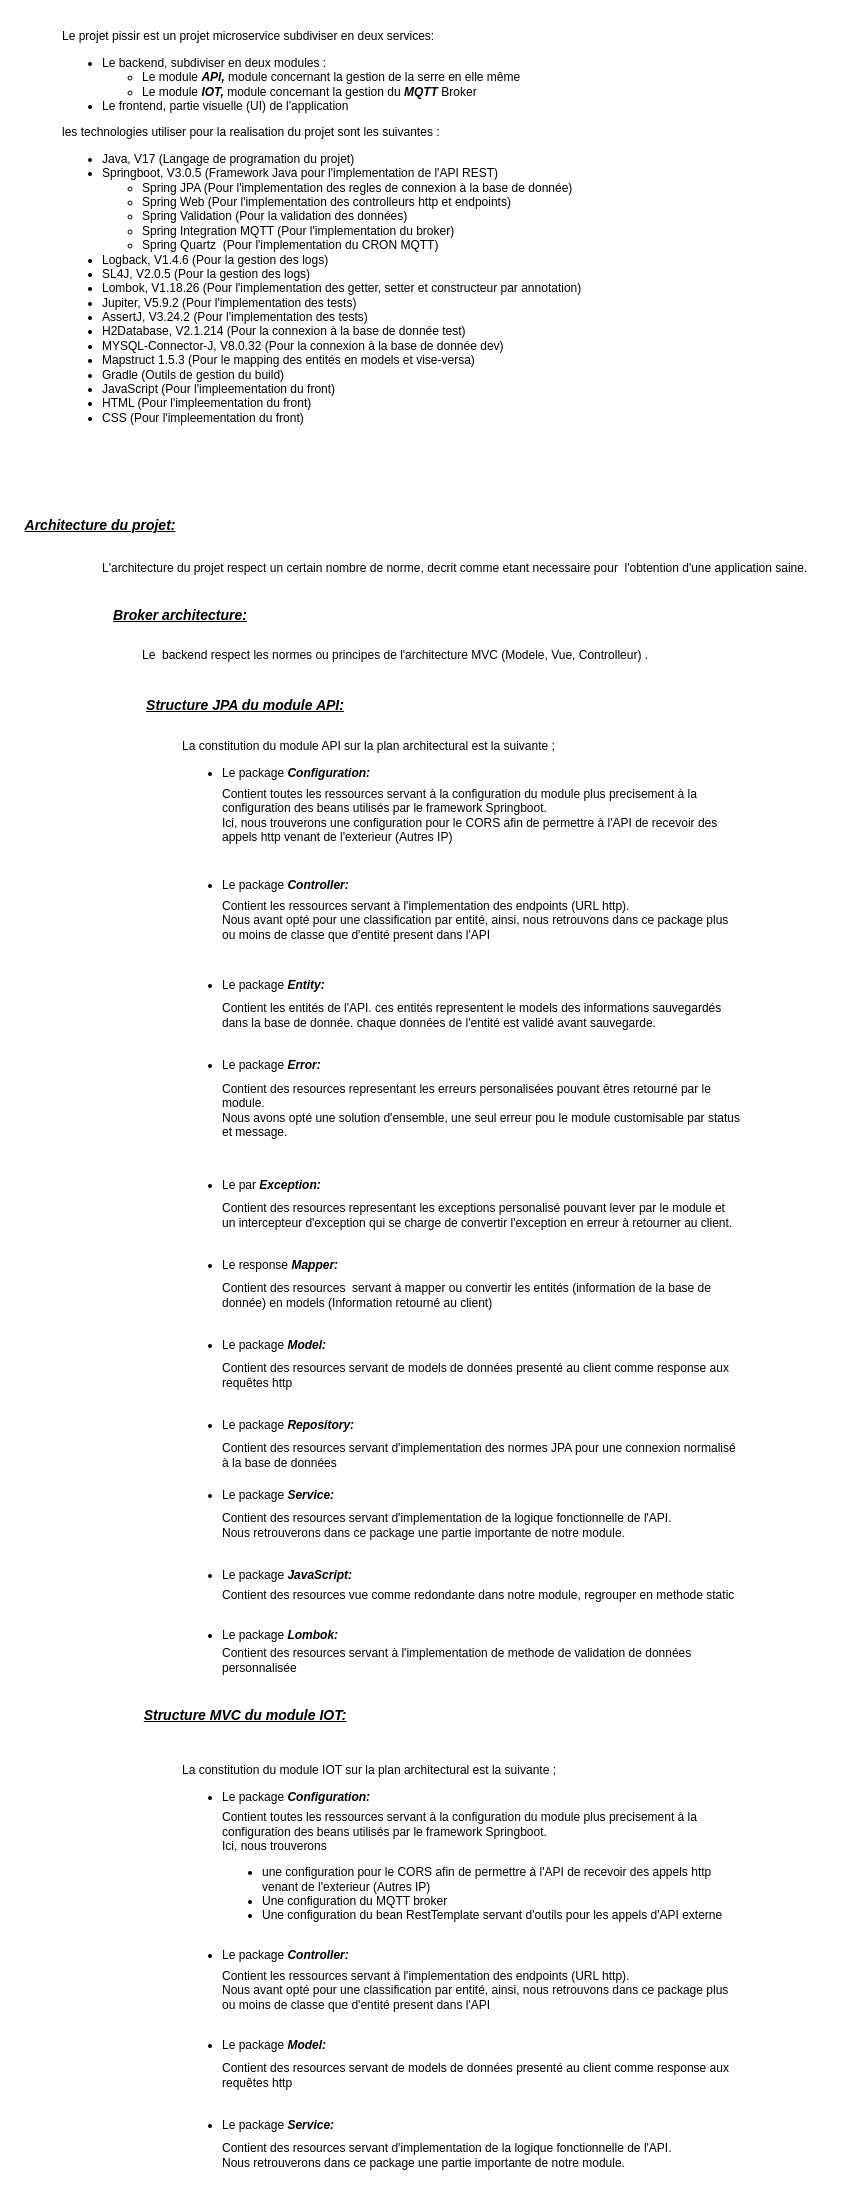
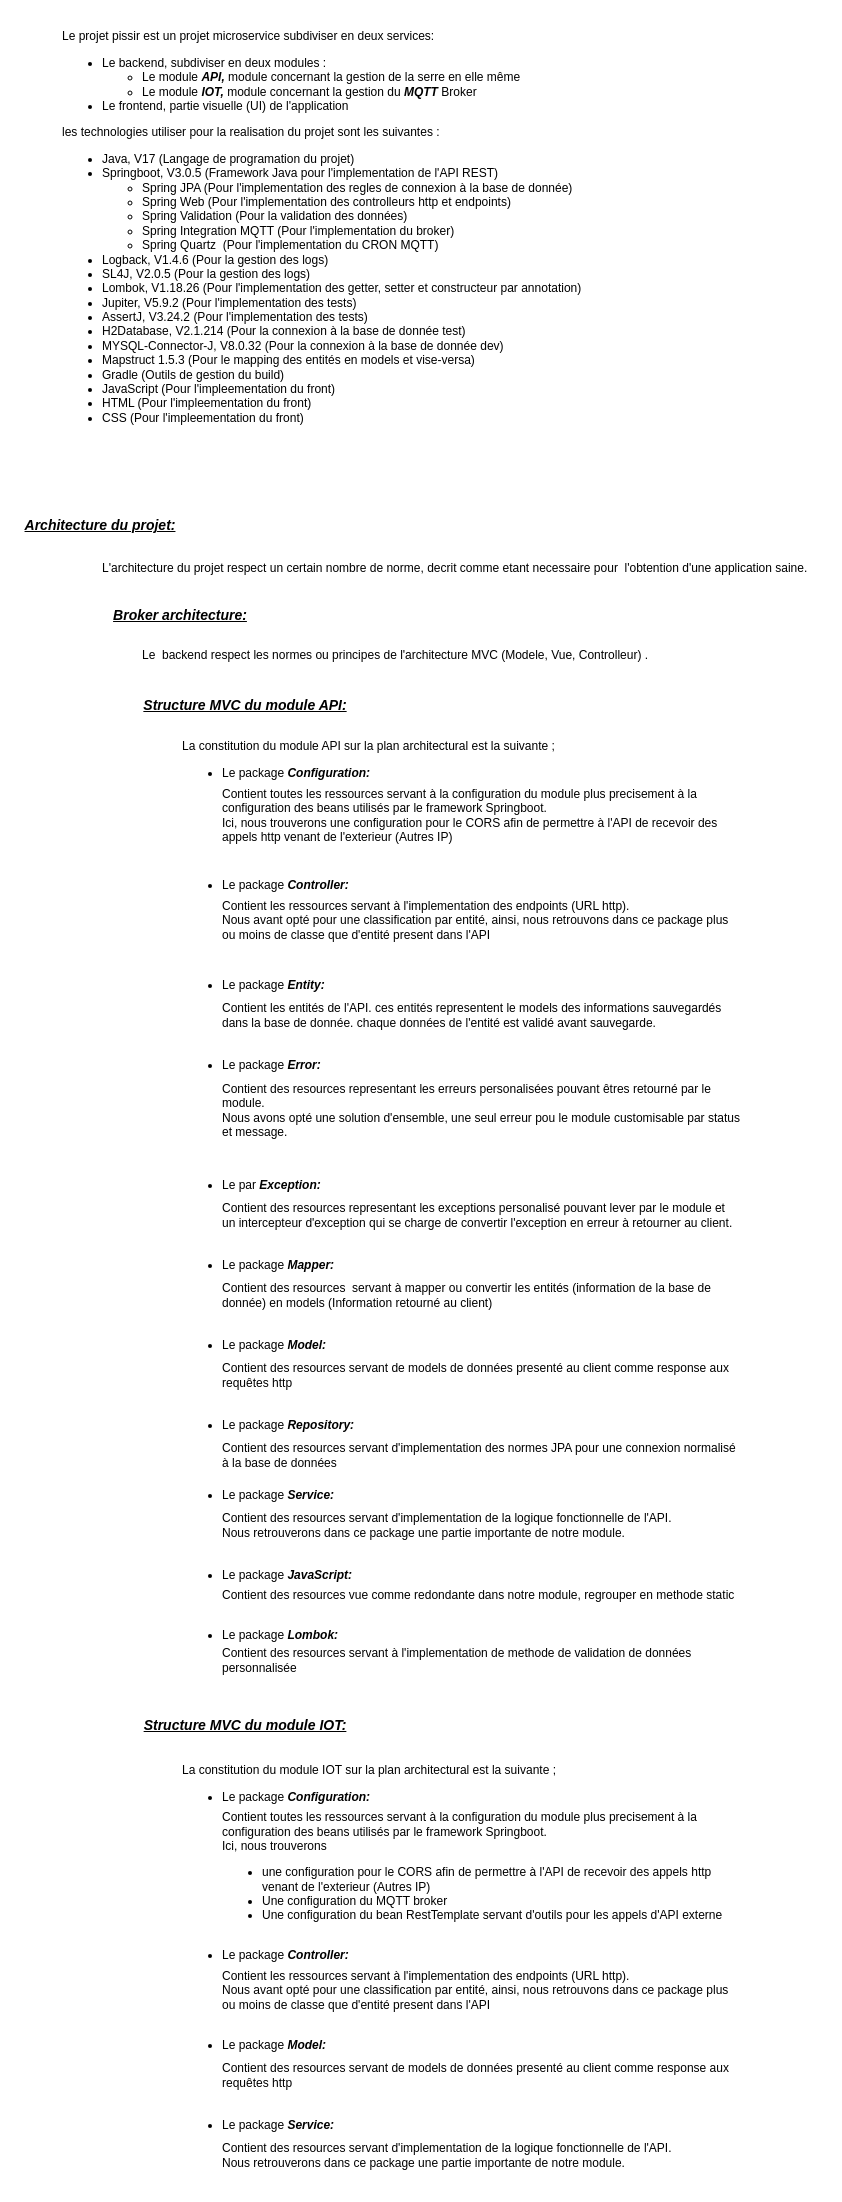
- <mxCell id="7" value="&lt;b&gt;&lt;i&gt;&lt;u&gt;&lt;font style=&quot;font-size: 14px;&quot;&gt;Structure JPA du module API:&lt;/font&gt;&lt;/u&gt;&lt;/i&gt;&lt;/b&gt;" style="text;html=1;strokeColor=none;fillColor=none;align=center;verticalAlign=middle;whiteSpace=wrap;rounded=0;" vertex="1" parent="1"><mxGeometry x="140" y="690" width="210" height="30" as="geometry" /></mxCell>
+ <mxCell id="7" value="&lt;b&gt;&lt;i&gt;&lt;u&gt;&lt;font style=&quot;font-size: 14px;&quot;&gt;Structure MVC du module API:&lt;/font&gt;&lt;/u&gt;&lt;/i&gt;&lt;/b&gt;" style="text;html=1;strokeColor=none;fillColor=none;align=center;verticalAlign=middle;whiteSpace=wrap;rounded=0;" vertex="1" parent="1"><mxGeometry x="140" y="690" width="210" height="30" as="geometry" /></mxCell>
- <mxCell id="18" value="&lt;ul style=&quot;border-color: var(--border-color);&quot;&gt;&lt;li style=&quot;border-color: var(--border-color);&quot;&gt;Le response &lt;b&gt;&lt;i&gt;Mapper&lt;/i&gt;&lt;/b&gt;&lt;b style=&quot;border-color: var(--border-color);&quot;&gt;&lt;i style=&quot;border-color: var(--border-color);&quot;&gt;:&lt;/i&gt;&lt;/b&gt;&lt;/li&gt;&lt;/ul&gt;" style="text;html=1;strokeColor=none;fillColor=none;align=left;verticalAlign=middle;whiteSpace=wrap;rounded=0;" vertex="1" parent="1"><mxGeometry x="180" y="1250" width="560" height="30" as="geometry" /></mxCell>
+ <mxCell id="18" value="&lt;ul style=&quot;border-color: var(--border-color);&quot;&gt;&lt;li style=&quot;border-color: var(--border-color);&quot;&gt;Le package &lt;b&gt;&lt;i&gt;Mapper&lt;/i&gt;&lt;/b&gt;&lt;b style=&quot;border-color: var(--border-color);&quot;&gt;&lt;i style=&quot;border-color: var(--border-color);&quot;&gt;:&lt;/i&gt;&lt;/b&gt;&lt;/li&gt;&lt;/ul&gt;" style="text;html=1;strokeColor=none;fillColor=none;align=left;verticalAlign=middle;whiteSpace=wrap;rounded=0;" vertex="1" parent="1"><mxGeometry x="180" y="1250" width="560" height="30" as="geometry" /></mxCell>
- <mxCell id="30" value="&lt;b&gt;&lt;i&gt;&lt;u&gt;&lt;font style=&quot;font-size: 14px;&quot;&gt;Structure MVC du module IOT:&lt;/font&gt;&lt;/u&gt;&lt;/i&gt;&lt;/b&gt;" style="text;html=1;strokeColor=none;fillColor=none;align=center;verticalAlign=middle;whiteSpace=wrap;rounded=0;" vertex="1" parent="1"><mxGeometry x="140" y="1700" width="210" height="30" as="geometry" /></mxCell>
+ <mxCell id="30" value="&lt;b&gt;&lt;i&gt;&lt;u&gt;&lt;font style=&quot;font-size: 14px;&quot;&gt;Structure MVC du module IOT:&lt;/font&gt;&lt;/u&gt;&lt;/i&gt;&lt;/b&gt;" style="text;html=1;strokeColor=none;fillColor=none;align=center;verticalAlign=middle;whiteSpace=wrap;rounded=0;" vertex="1" parent="1"><mxGeometry x="140" y="1710" width="210" height="30" as="geometry" /></mxCell>
